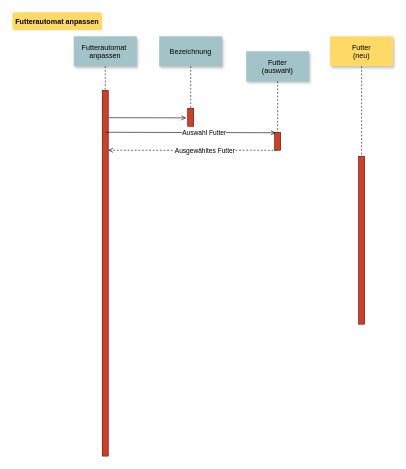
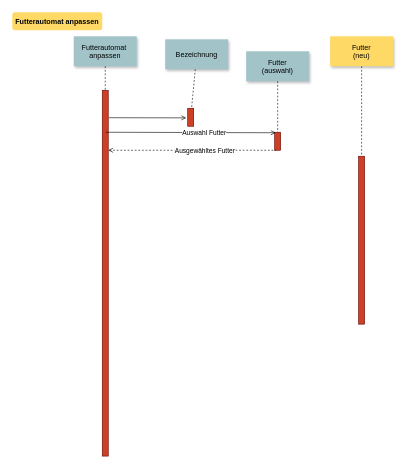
- <mxCell id="5" value="Bezeichnung" style="shadow=1;fillColor=#A2C4C9;strokeColor=none" parent="1" vertex="1"><mxGeometry x="265" y="60" width="105" height="50" as="geometry" /></mxCell>
+ <mxCell id="5" value="Bezeichnung" style="shadow=1;fillColor=#A2C4C9;strokeColor=none" parent="1" vertex="1"><mxGeometry x="275" y="65" width="105" height="50" as="geometry" /></mxCell>
